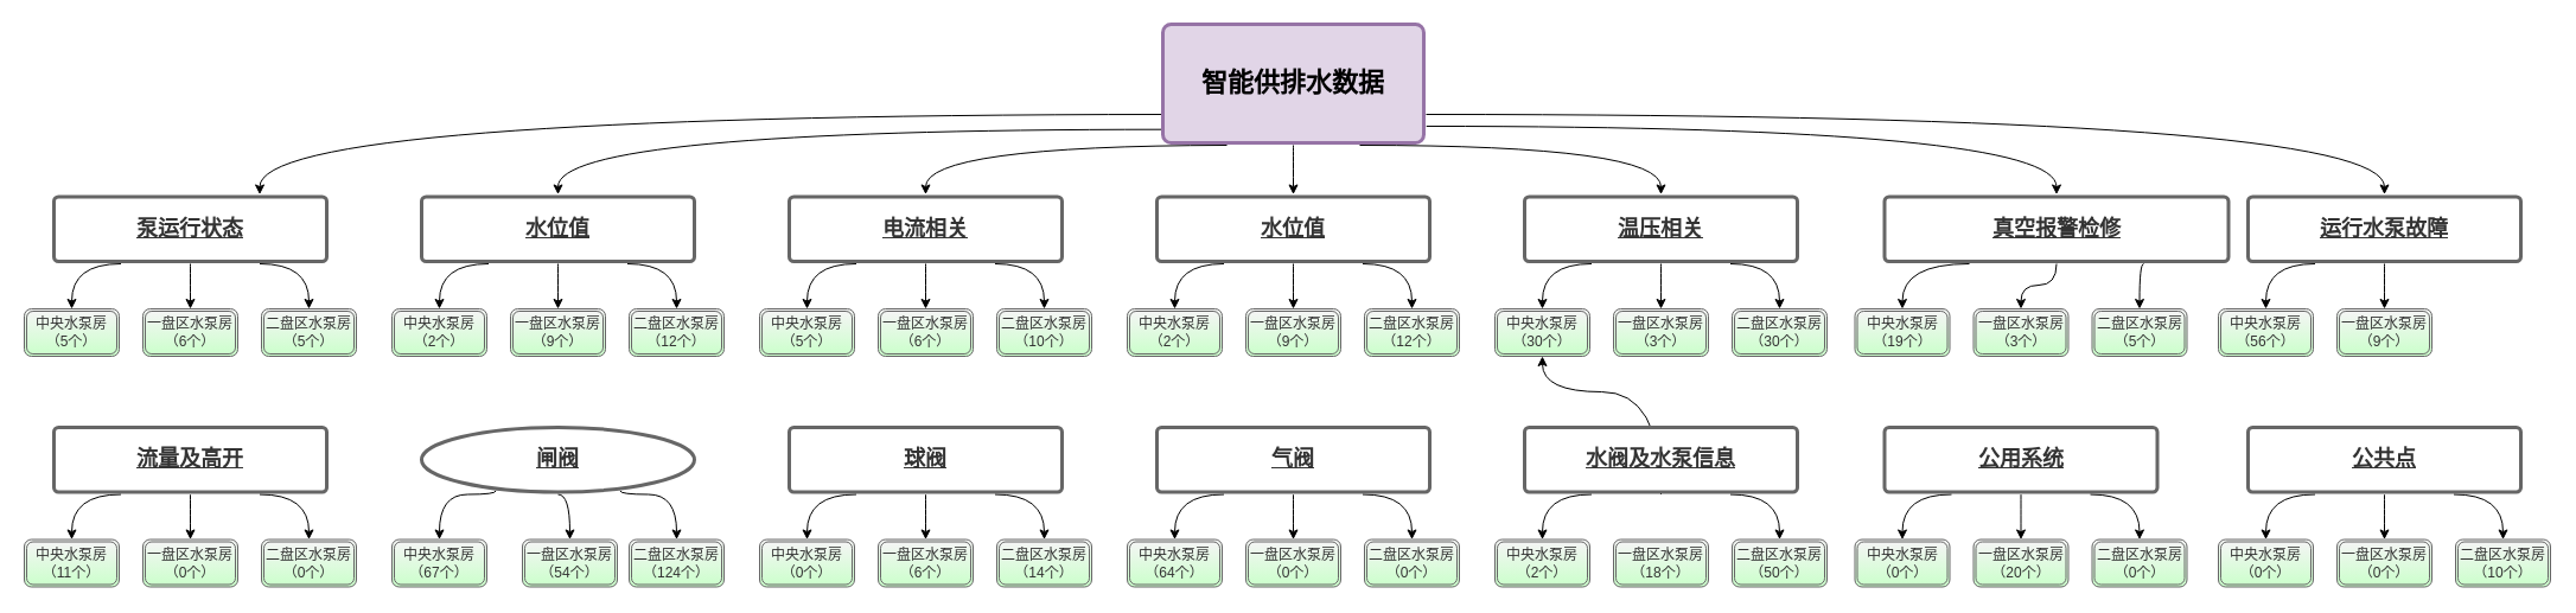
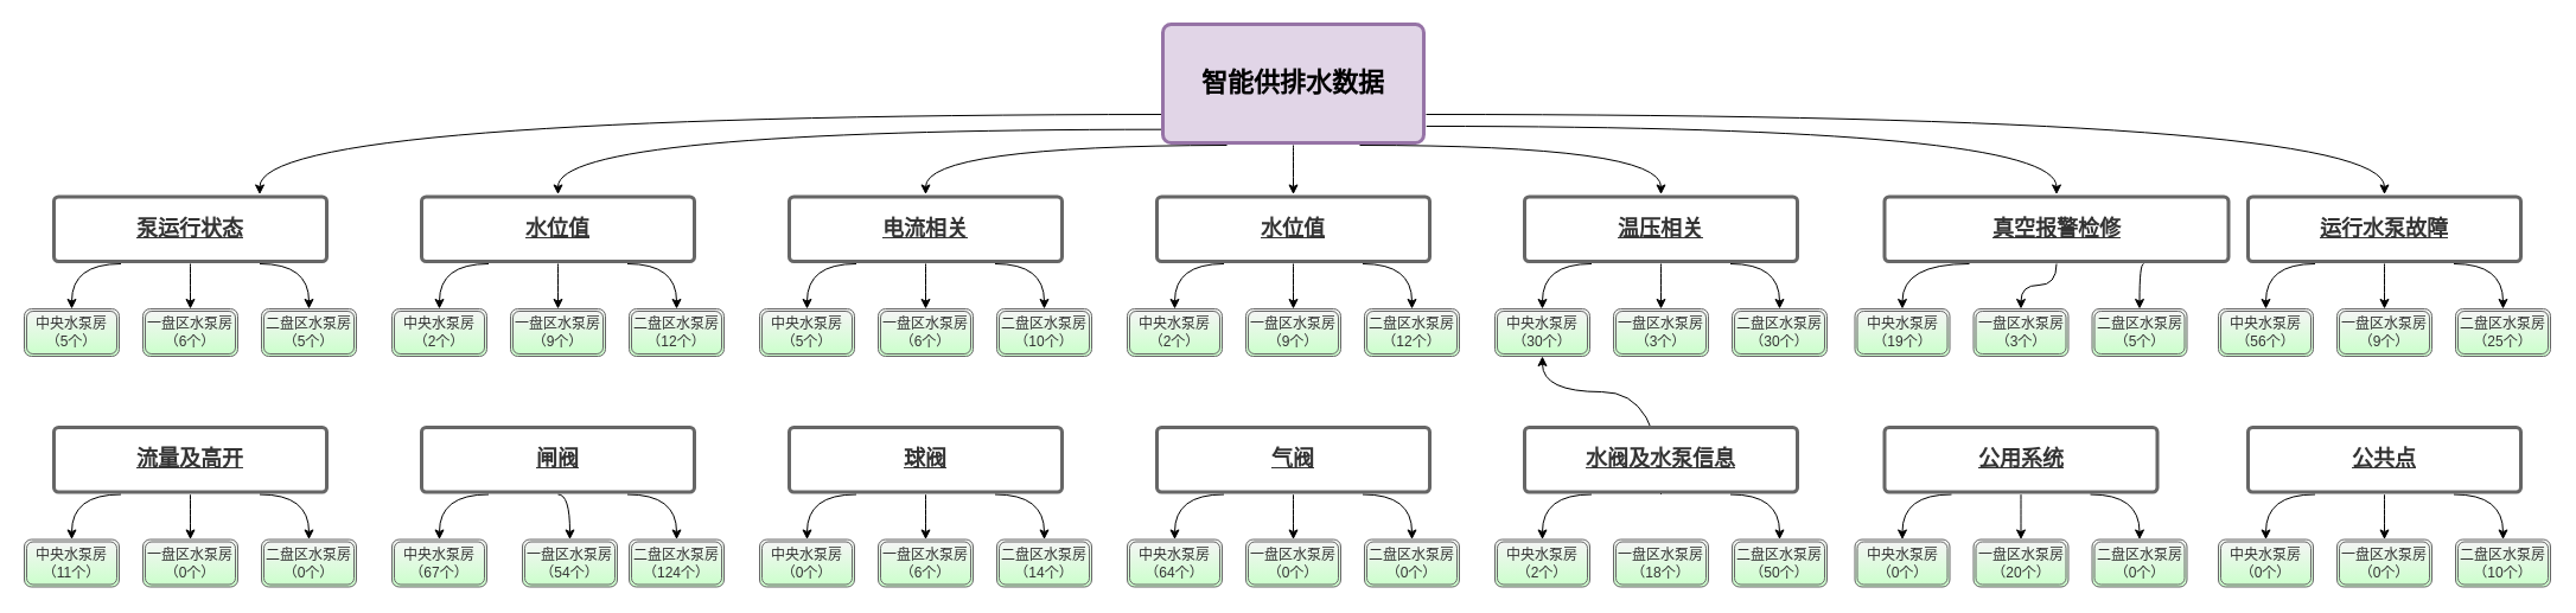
+ <mxCell id="54" style="edgeStyle=orthogonalEdgeStyle;curved=1;orthogonalLoop=1;jettySize=auto;html=1;entryX=0.5;entryY=0;entryDx=0;entryDy=0;fontSize=18;fontColor=#FFFFFF;exitX=0.75;exitY=1;exitDx=0;exitDy=0;" edge="1" parent="1" source="55" target="58"><mxGeometry relative="1" as="geometry"><mxPoint x="2414" y="226" as="sourcePoint" /><mxPoint x="2160" y="260" as="targetPoint" /><Array as="points"><mxPoint x="2110" y="222" /></Array></mxGeometry></mxCell>
+ <mxCell id="58" value="二盘区水泵房（25个）" style="shape=ext;double=1;rounded=1;whiteSpace=wrap;html=1;fillColor=#f5f5f5;strokeColor=#666666;fontColor=#333333;gradientColor=#CCFFCC;" vertex="1" parent="1"><mxGeometry x="2070" y="260" width="80" height="40" as="geometry" /></mxCell>
- <mxCell id="69" value="闸阀" style="ellipse;whiteSpace=wrap;html=1;shadow=0;labelBackgroundColor=none;strokeColor=#666666;strokeWidth=3;fontFamily=Helvetica;fontSize=18;fontColor=#333333;align=center;spacing=5;fontStyle=5;arcSize=7;perimeterSpacing=2;horizontal=1;" vertex="1" parent="1"><mxGeometry x="355" y="360" width="230" height="54.5" as="geometry" /></mxCell>
+ <mxCell id="69" value="闸阀" style="rounded=1;whiteSpace=wrap;html=1;shadow=0;labelBackgroundColor=none;strokeColor=#666666;strokeWidth=3;fontFamily=Helvetica;fontSize=18;fontColor=#333333;align=center;spacing=5;fontStyle=5;arcSize=7;perimeterSpacing=2;horizontal=1;" vertex="1" parent="1"><mxGeometry x="355" y="360" width="230" height="54.5" as="geometry" /></mxCell>
